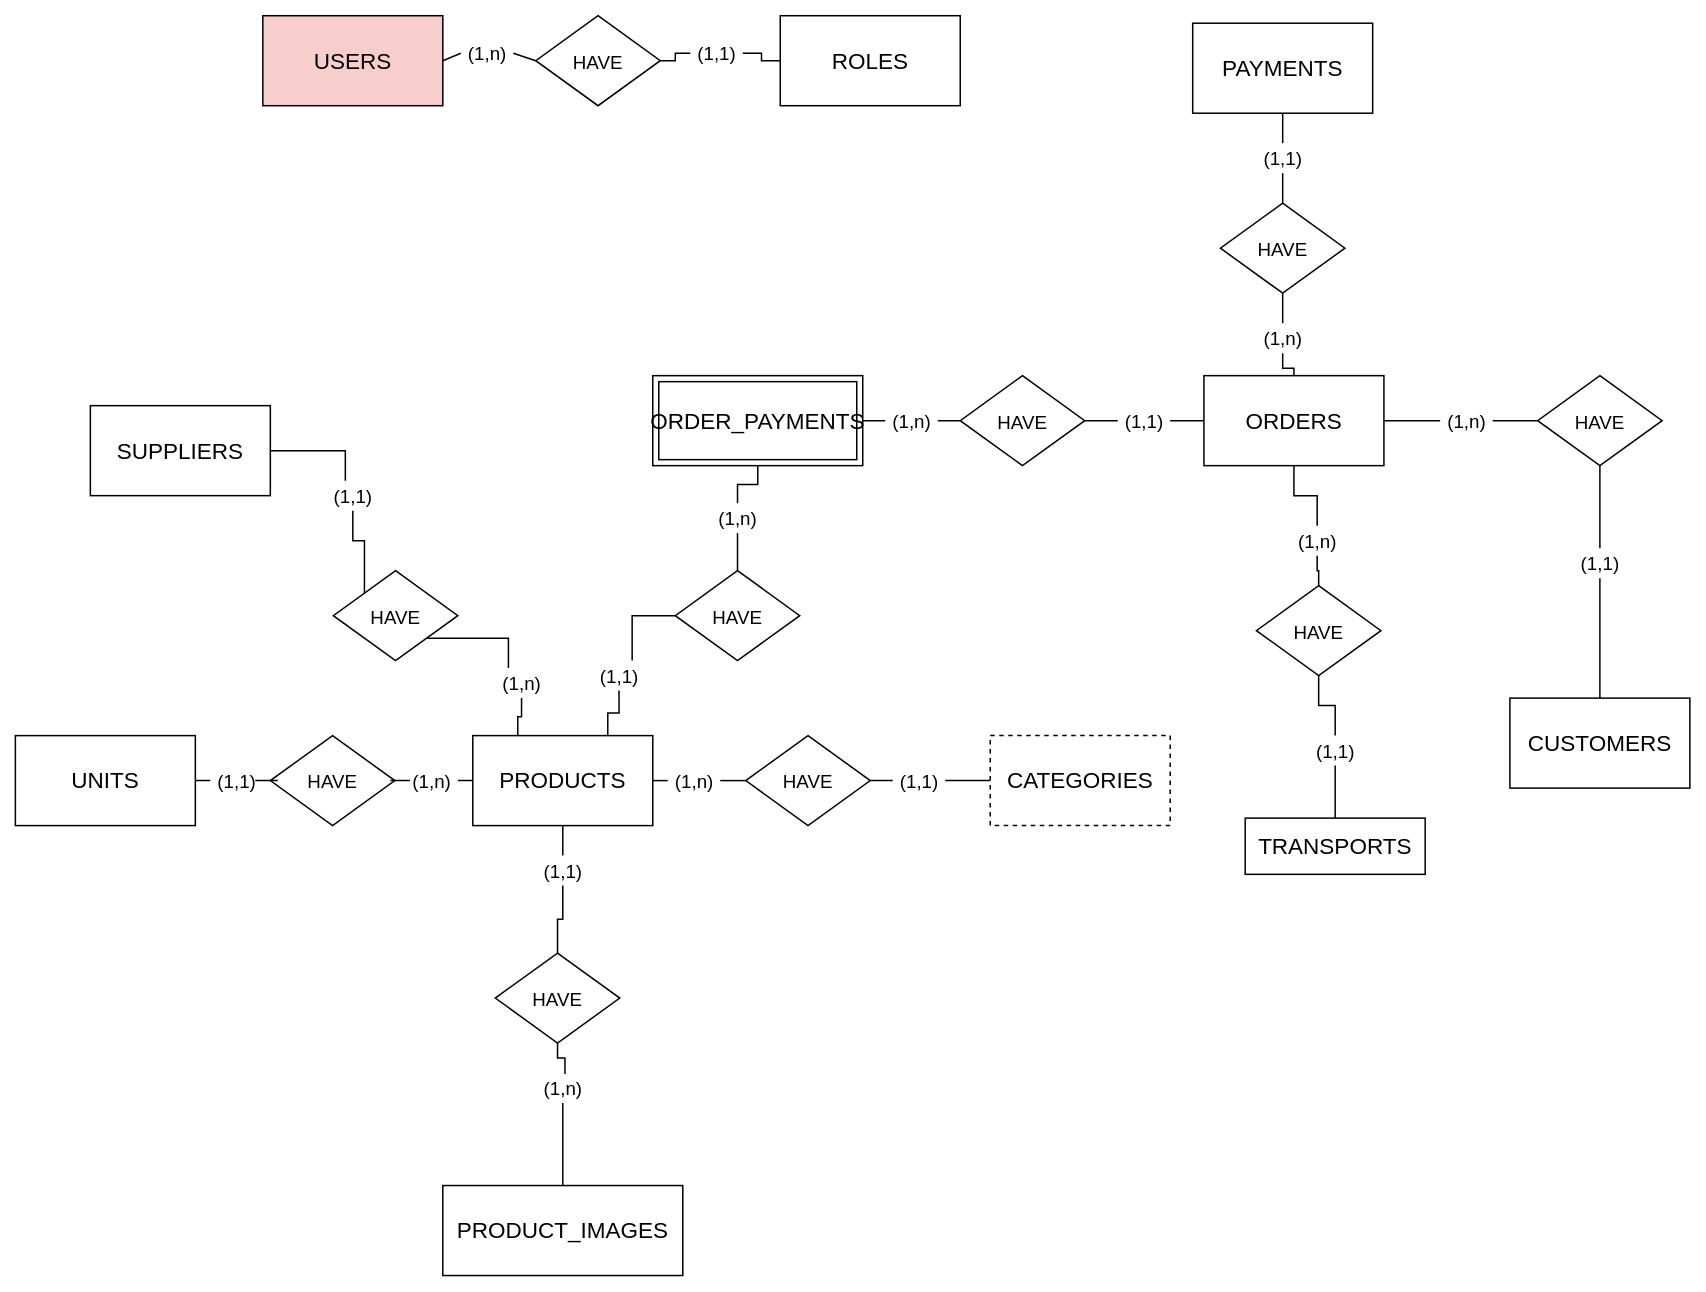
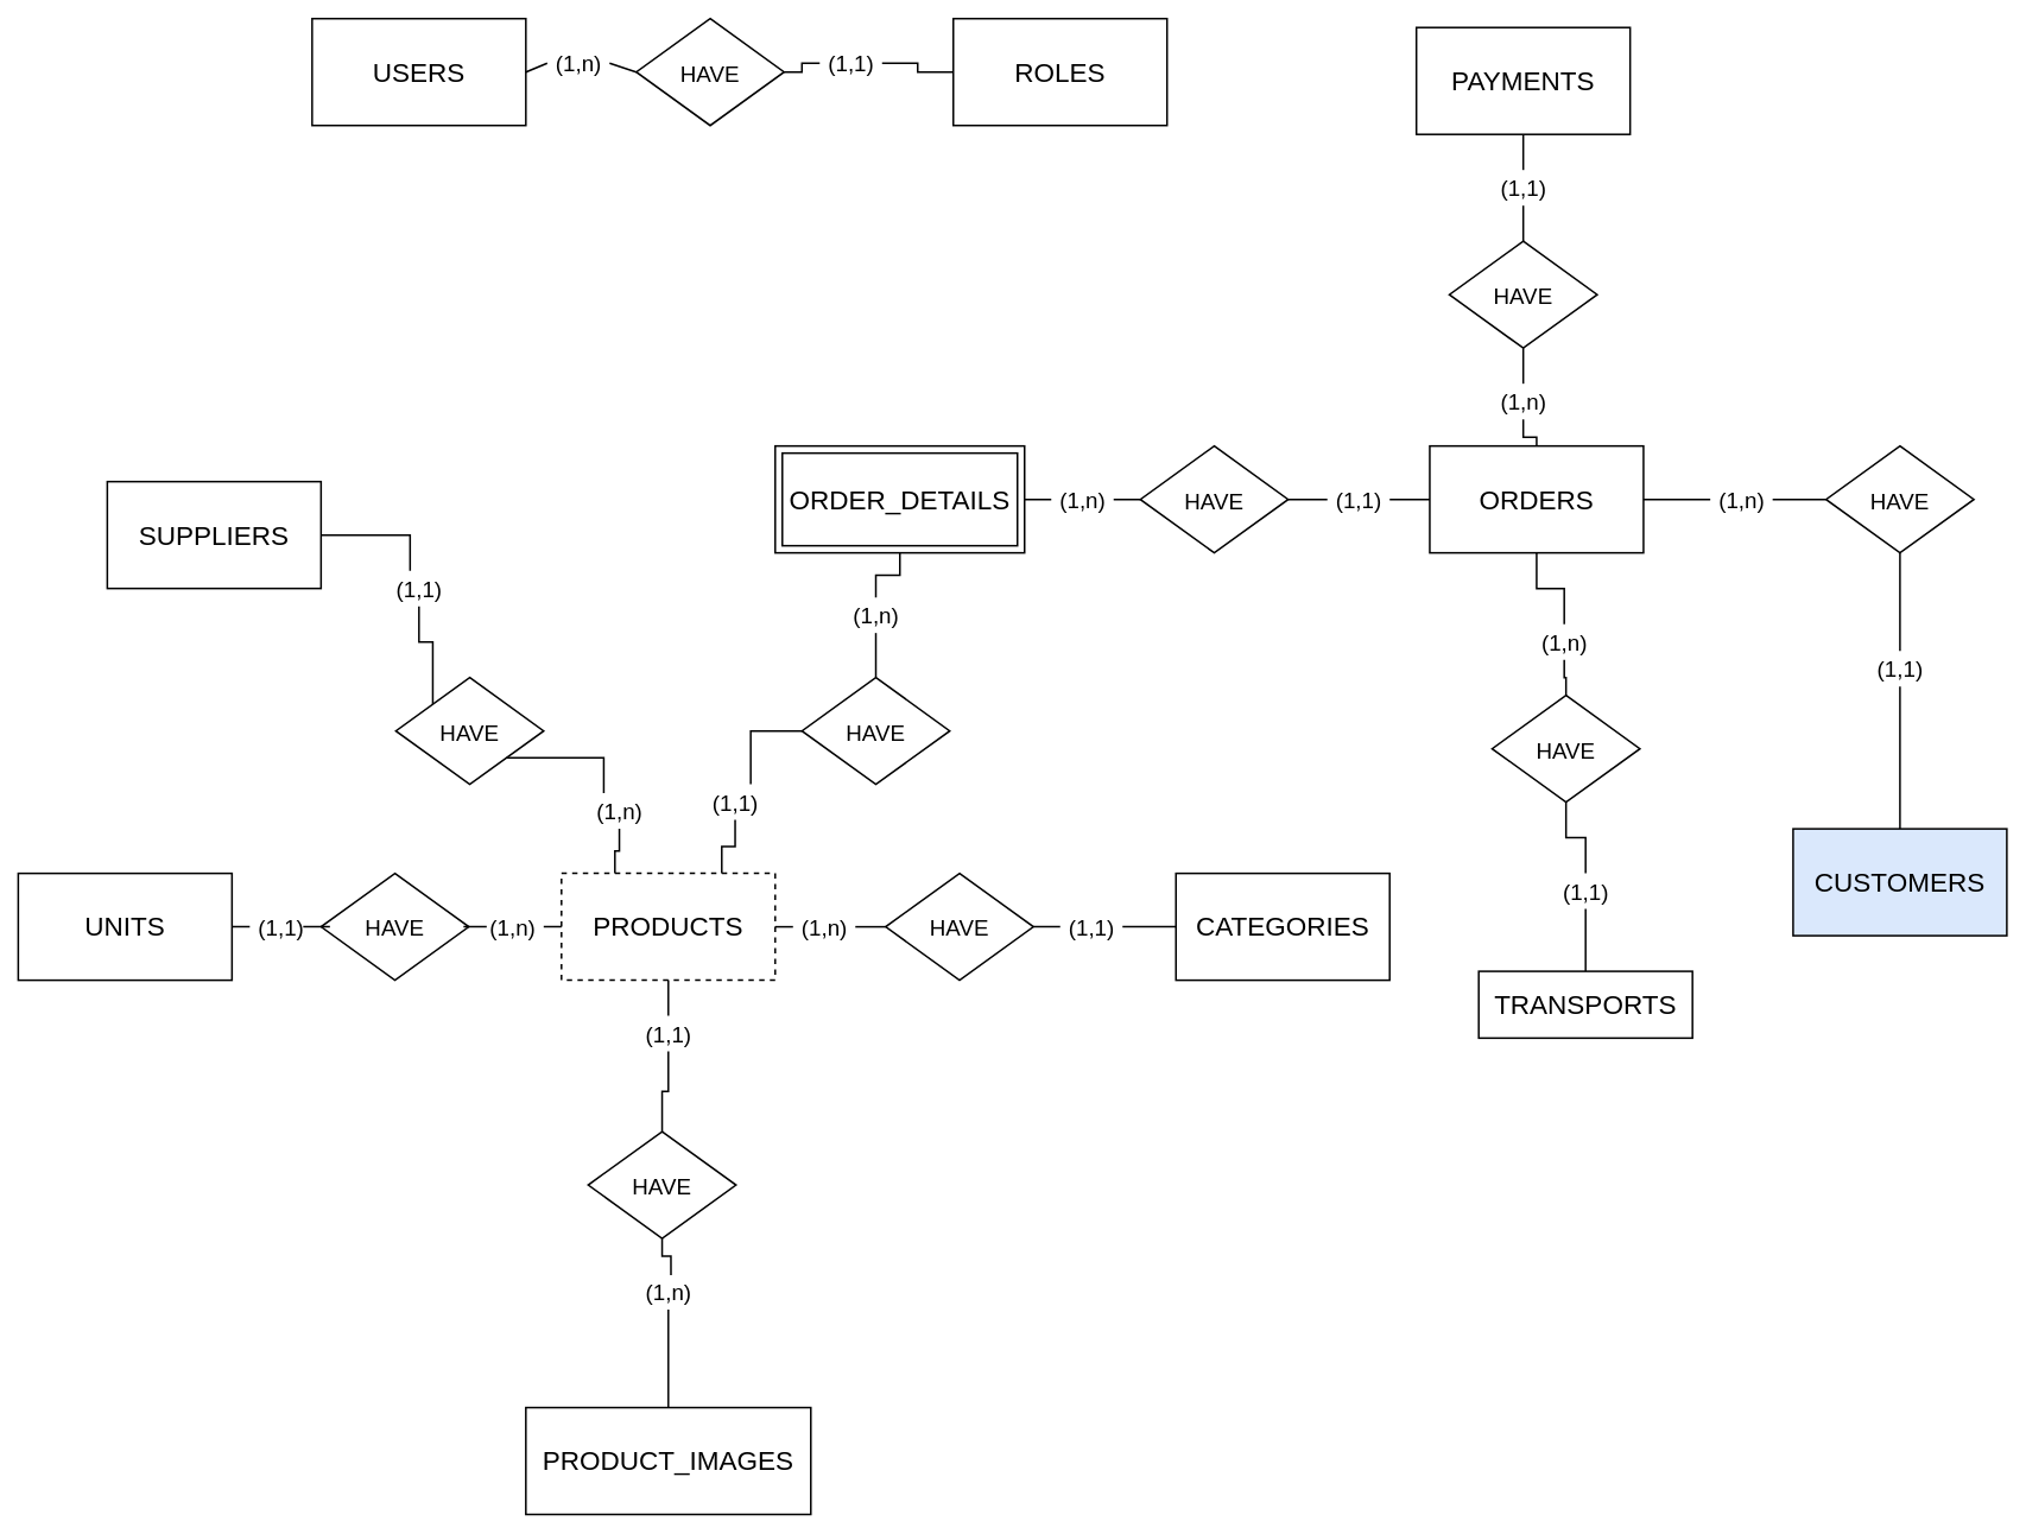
- <mxCell id="2" value="&lt;font style=&quot;font-size: 30px;&quot;&gt;USERS&lt;/font&gt;" style="rounded=0;whiteSpace=wrap;html=1;strokeWidth=2;fillColor=#f8cecc;" vertex="1" parent="1"><mxGeometry x="350" y="20" width="240" height="120" as="geometry" /></mxCell>
+ <mxCell id="2" value="&lt;font style=&quot;font-size: 30px;&quot;&gt;USERS&lt;/font&gt;" style="rounded=0;whiteSpace=wrap;html=1;strokeWidth=2;" vertex="1" parent="1"><mxGeometry x="350" y="20" width="240" height="120" as="geometry" /></mxCell>
- <mxCell id="3" value="&lt;span style=&quot;font-size: 30px;&quot;&gt;ROLES&lt;/span&gt;" style="rounded=0;whiteSpace=wrap;html=1;strokeWidth=2;" vertex="1" parent="1"><mxGeometry x="1040" y="20" width="240" height="120" as="geometry" /></mxCell>
+ <mxCell id="3" value="&lt;span style=&quot;font-size: 30px;&quot;&gt;ROLES&lt;/span&gt;" style="rounded=0;whiteSpace=wrap;html=1;strokeWidth=2;" vertex="1" parent="1"><mxGeometry x="1070" y="20" width="240" height="120" as="geometry" /></mxCell>
- <mxCell id="49" value="&lt;span style=&quot;font-size: 30px;&quot;&gt;ORDER_PAYMENTS&lt;/span&gt;" style="shape=ext;double=1;rounded=0;whiteSpace=wrap;html=1;glass=0;sketch=0;fontSize=25;strokeColor=default;strokeWidth=2;fillColor=default;gradientColor=none;perimeterSpacing=0;shadow=0;margin=5;" vertex="1" parent="1"><mxGeometry x="870" y="500" width="280" height="120" as="geometry" /></mxCell>
+ <mxCell id="49" value="&lt;span style=&quot;font-size: 30px;&quot;&gt;ORDER_DETAILS&lt;/span&gt;" style="shape=ext;double=1;rounded=0;whiteSpace=wrap;html=1;glass=0;sketch=0;fontSize=25;strokeColor=default;strokeWidth=2;fillColor=default;gradientColor=none;perimeterSpacing=0;shadow=0;margin=5;" vertex="1" parent="1"><mxGeometry x="870" y="500" width="280" height="120" as="geometry" /></mxCell>
- <mxCell id="9" value="&lt;span style=&quot;font-size: 30px;&quot;&gt;CUSTOMERS&lt;/span&gt;" style="rounded=0;whiteSpace=wrap;html=1;strokeWidth=2;" vertex="1" parent="1"><mxGeometry x="2013" y="930" width="240" height="120" as="geometry" /></mxCell>
+ <mxCell id="9" value="&lt;span style=&quot;font-size: 30px;&quot;&gt;CUSTOMERS&lt;/span&gt;" style="rounded=0;whiteSpace=wrap;html=1;strokeWidth=2;fillColor=#dae8fc;" vertex="1" parent="1"><mxGeometry x="2013" y="930" width="240" height="120" as="geometry" /></mxCell>
- <mxCell id="6" value="&lt;span style=&quot;font-size: 30px;&quot;&gt;PRODUCTS&lt;/span&gt;" style="rounded=0;whiteSpace=wrap;html=1;strokeWidth=2;" vertex="1" parent="1"><mxGeometry x="630" y="980" width="240" height="120" as="geometry" /></mxCell>
+ <mxCell id="6" value="&lt;span style=&quot;font-size: 30px;&quot;&gt;PRODUCTS&lt;/span&gt;" style="rounded=0;whiteSpace=wrap;html=1;strokeWidth=2;dashed=1;" vertex="1" parent="1"><mxGeometry x="630" y="980" width="240" height="120" as="geometry" /></mxCell>
- <mxCell id="4" value="&lt;span style=&quot;font-size: 30px;&quot;&gt;CATEGORIES&lt;/span&gt;" style="rounded=0;whiteSpace=wrap;html=1;strokeWidth=2;dashed=1;" vertex="1" parent="1"><mxGeometry x="1320" y="980" width="240" height="120" as="geometry" /></mxCell>
+ <mxCell id="4" value="&lt;span style=&quot;font-size: 30px;&quot;&gt;CATEGORIES&lt;/span&gt;" style="rounded=0;whiteSpace=wrap;html=1;strokeWidth=2;" vertex="1" parent="1"><mxGeometry x="1320" y="980" width="240" height="120" as="geometry" /></mxCell>
